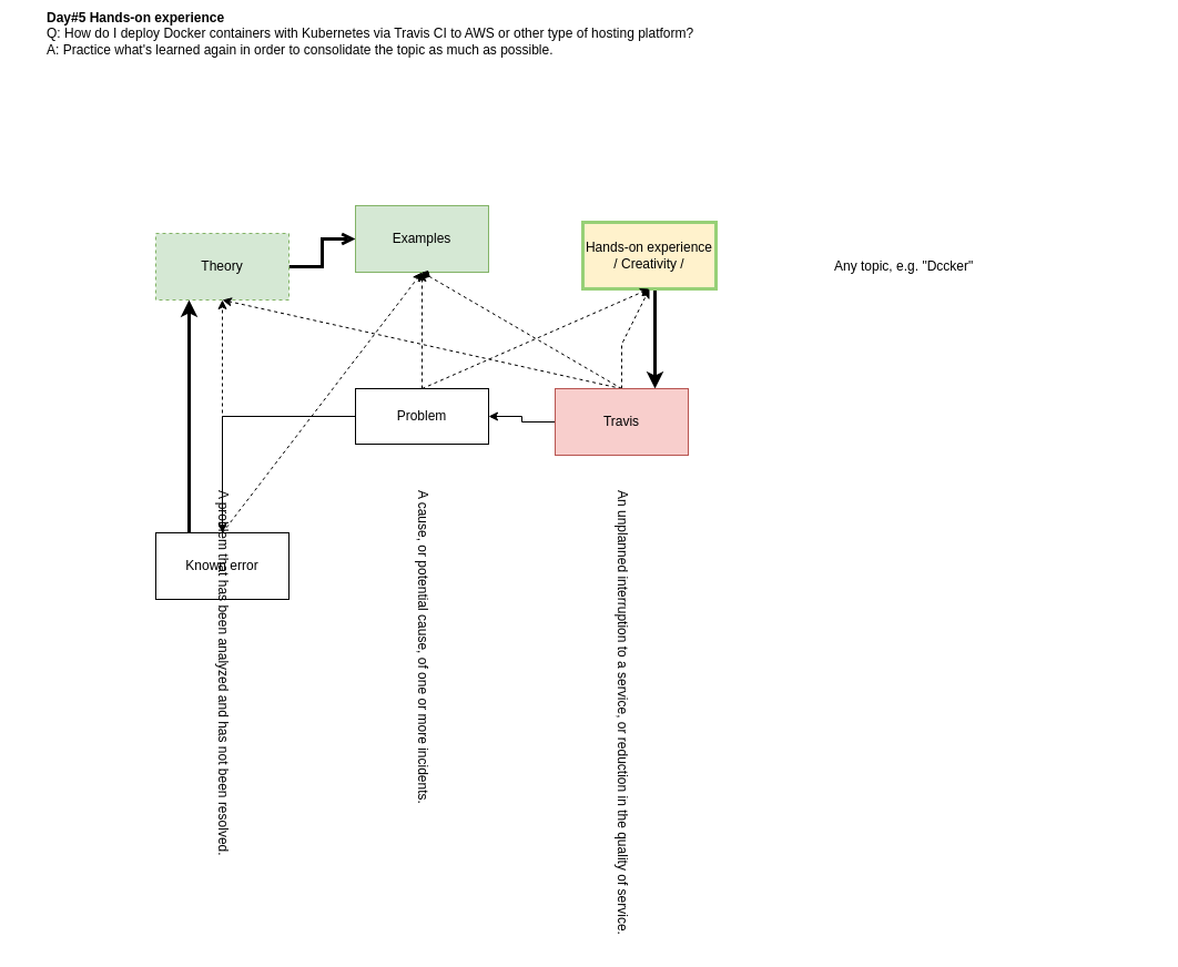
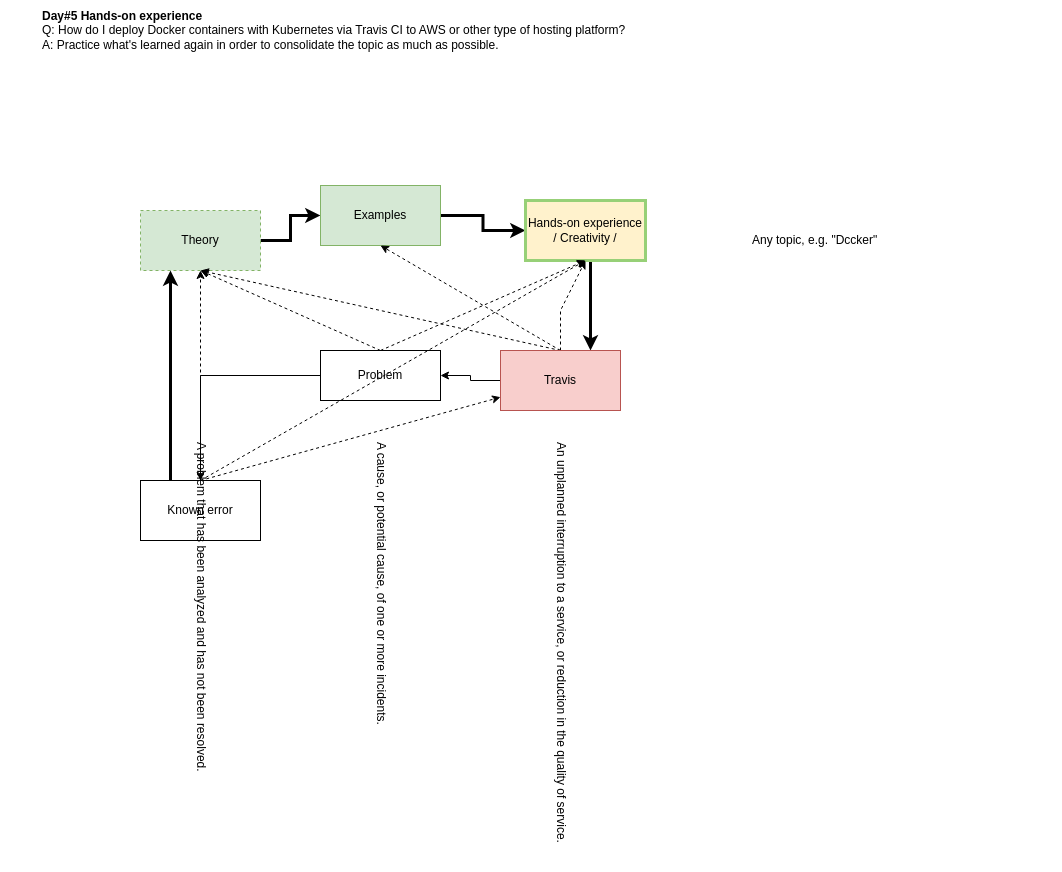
- <mxCell id="3" style="edgeStyle=orthogonalEdgeStyle;rounded=0;orthogonalLoop=1;jettySize=auto;html=1;strokeWidth=3;endArrow=open;" edge="1" parent="1" source="4" target="6"><mxGeometry relative="1" as="geometry" /></mxCell>
+ <mxCell id="3" style="edgeStyle=orthogonalEdgeStyle;rounded=0;orthogonalLoop=1;jettySize=auto;html=1;strokeWidth=3;" edge="1" parent="1" source="4" target="6"><mxGeometry relative="1" as="geometry" /></mxCell>
+ <mxCell id="5" style="edgeStyle=orthogonalEdgeStyle;rounded=0;orthogonalLoop=1;jettySize=auto;html=1;strokeWidth=3;" edge="1" parent="1" source="6" target="8"><mxGeometry relative="1" as="geometry" /></mxCell>
- <mxCell id="11" style="edgeStyle=none;rounded=0;orthogonalLoop=1;jettySize=auto;html=1;entryX=0.5;entryY=1;entryDx=0;entryDy=0;dashed=1;strokeWidth=1;exitX=0.5;exitY=0;exitDx=0;exitDy=0;endArrow=diamond;" edge="1" parent="1" source="13" target="6"><mxGeometry relative="1" as="geometry" /></mxCell>
+ <mxCell id="11" style="edgeStyle=none;rounded=0;orthogonalLoop=1;jettySize=auto;html=1;entryX=0.5;entryY=1;entryDx=0;entryDy=0;dashed=1;strokeWidth=1;exitX=0.5;exitY=0;exitDx=0;exitDy=0;" edge="1" parent="1" source="13" target="6"><mxGeometry relative="1" as="geometry" /></mxCell>
- <mxCell id="16" style="edgeStyle=none;rounded=0;orthogonalLoop=1;jettySize=auto;html=1;dashed=1;" edge="1" parent="1" source="18" target="6"><mxGeometry relative="1" as="geometry" /></mxCell>
+ <mxCell id="15" style="rounded=0;orthogonalLoop=1;jettySize=auto;html=1;dashed=1;exitX=0.5;exitY=0;exitDx=0;exitDy=0;entryX=0.5;entryY=1;entryDx=0;entryDy=0;" edge="1" parent="1" source="18" target="4"><mxGeometry relative="1" as="geometry" /></mxCell>
+ <mxCell id="22" style="edgeStyle=none;rounded=0;orthogonalLoop=1;jettySize=auto;html=1;entryX=0.5;entryY=1;entryDx=0;entryDy=0;strokeWidth=1;exitX=0.5;exitY=0;exitDx=0;exitDy=0;dashed=1;" edge="1" parent="1" source="23" target="8"><mxGeometry relative="1" as="geometry" /></mxCell>
- <mxCell id="20" style="edgeStyle=none;rounded=0;orthogonalLoop=1;jettySize=auto;html=1;entryX=0.5;entryY=1;entryDx=0;entryDy=0;dashed=1;exitX=0.5;exitY=0;exitDx=0;exitDy=0;" edge="1" parent="1" source="23" target="6"><mxGeometry relative="1" as="geometry" /></mxCell>
+ <mxCell id="20" style="edgeStyle=none;rounded=0;orthogonalLoop=1;jettySize=auto;html=1;dashed=1;exitX=0.5;exitY=0;exitDx=0;exitDy=0;" edge="1" parent="1" source="23" target="13"><mxGeometry relative="1" as="geometry" /></mxCell>
